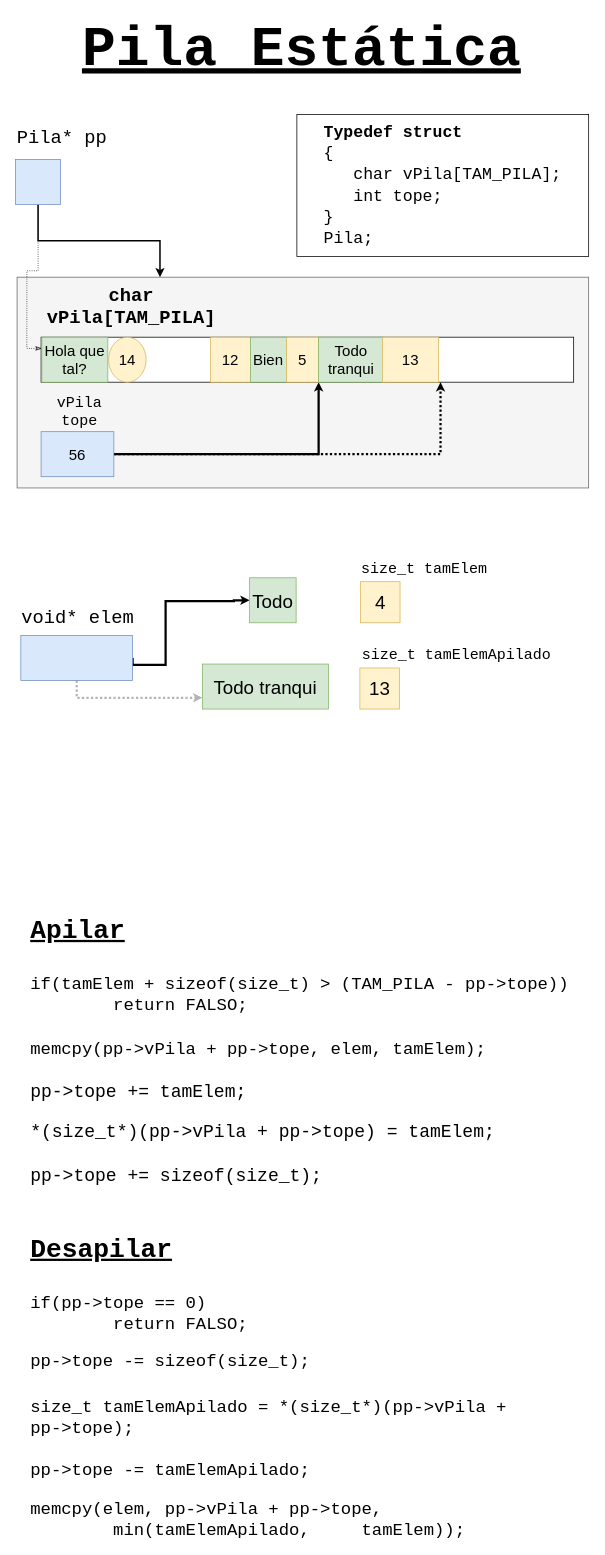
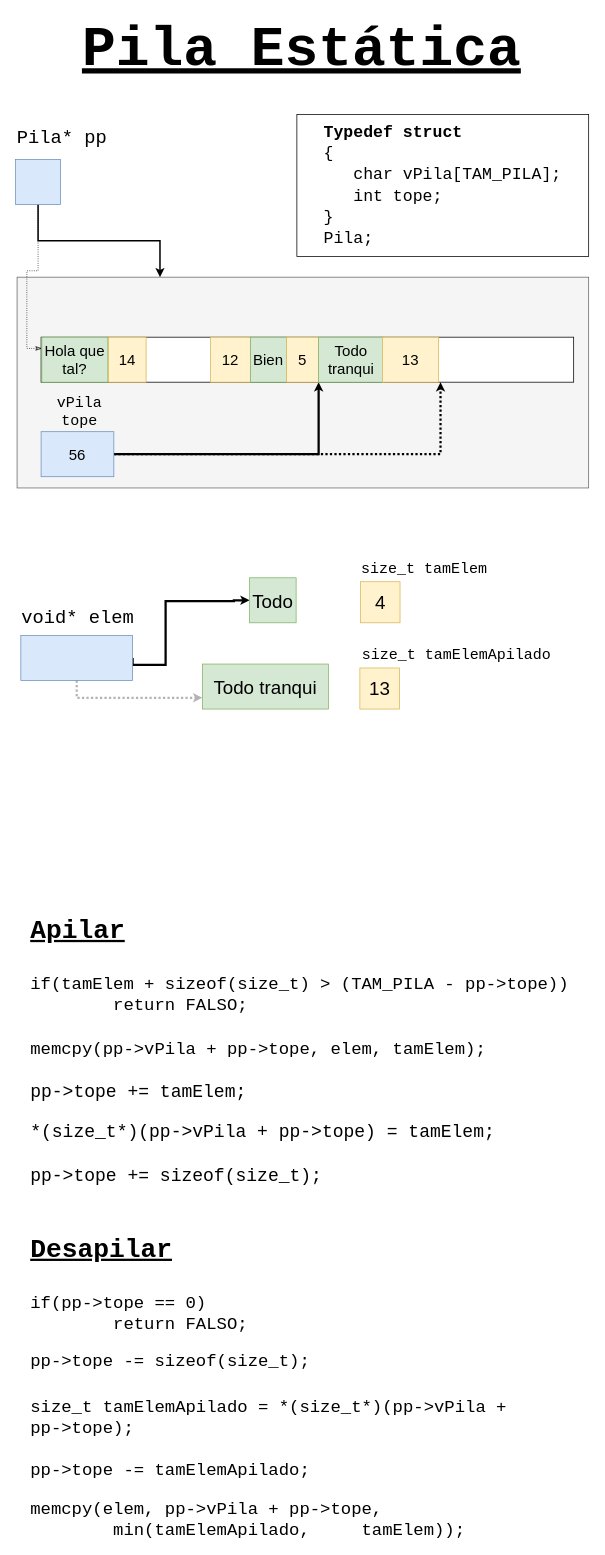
- <mxCell id="4" value="char vPila[TAM_PILA]" style="text;html=1;strokeColor=none;fillColor=none;align=center;verticalAlign=middle;whiteSpace=wrap;rounded=0;fontFamily=Courier New;fontColor=#000000;fontSize=25;fontStyle=1" parent="1" vertex="1"><mxGeometry x="53" y="378" width="243" height="61" as="geometry" /></mxCell>
- <mxCell id="19" value="14" style="ellipse;whiteSpace=wrap;html=1;fillColor=#fff2cc;strokeColor=#d6b656;fontColor=#000000;fontSize=20;" parent="1" vertex="1"><mxGeometry x="144" y="449" width="50" height="60" as="geometry" /></mxCell>
+ <mxCell id="19" value="14" style="rounded=0;whiteSpace=wrap;html=1;fillColor=#fff2cc;strokeColor=#d6b656;fontColor=#000000;fontSize=20;" parent="1" vertex="1"><mxGeometry x="144" y="449" width="50" height="60" as="geometry" /></mxCell>
